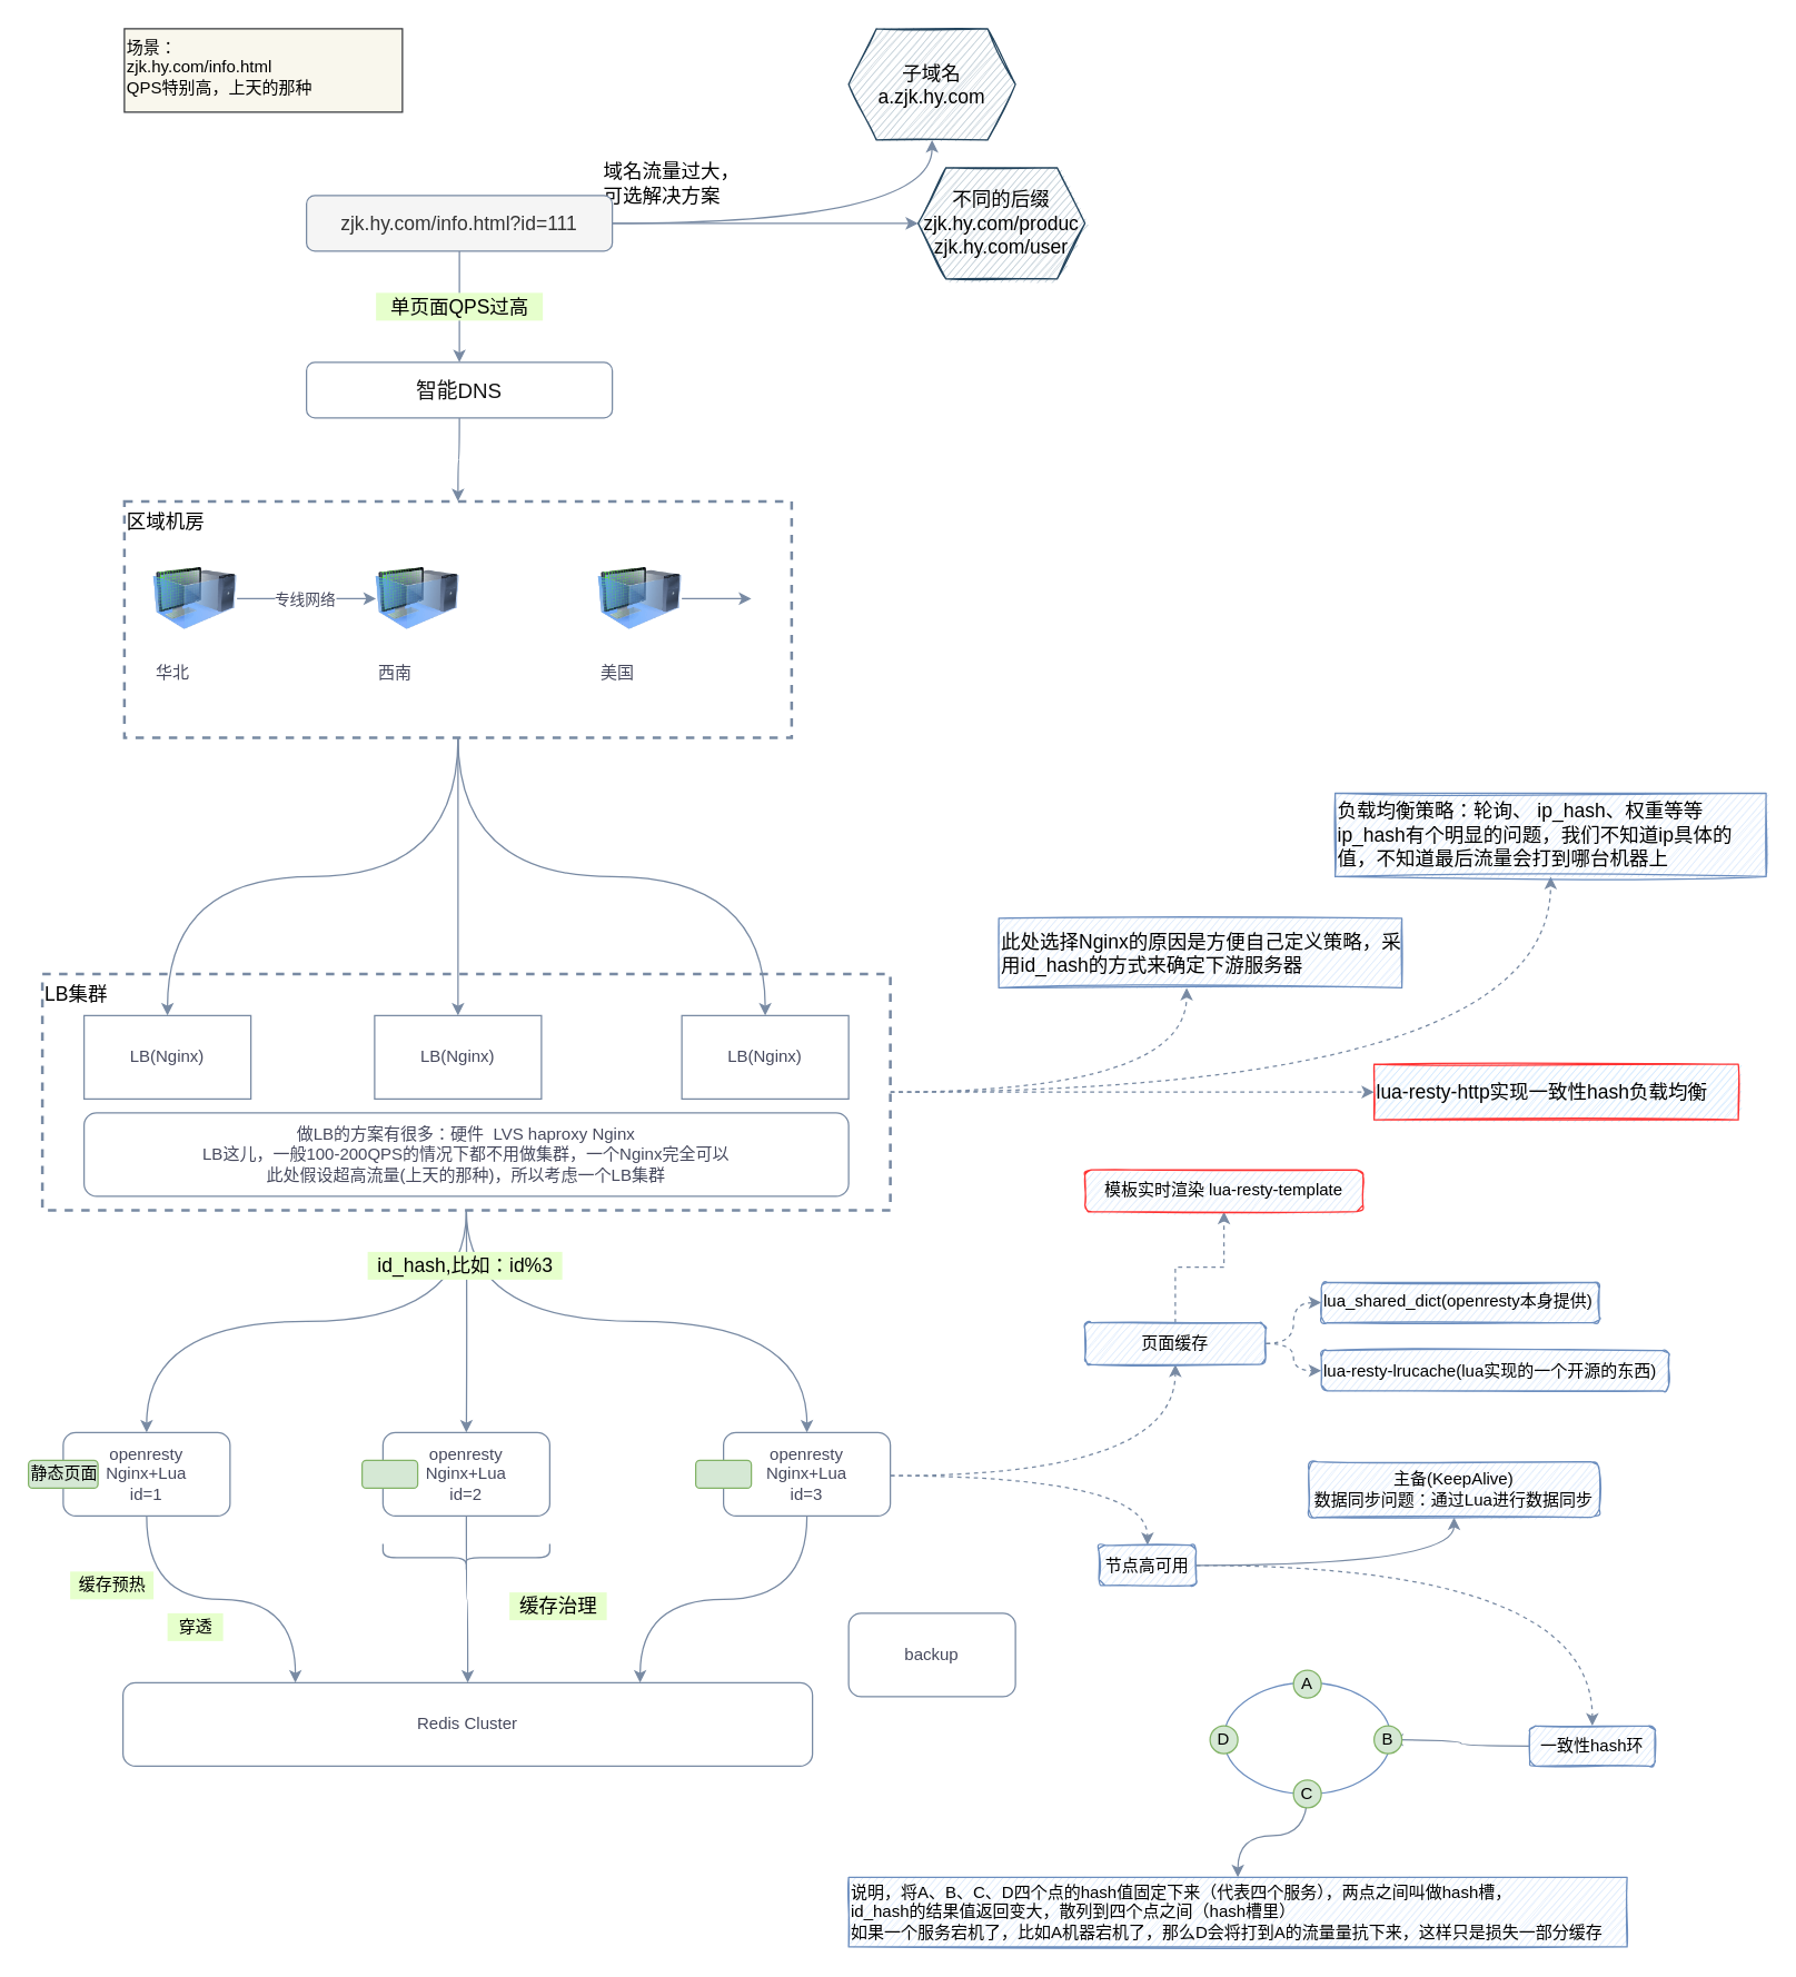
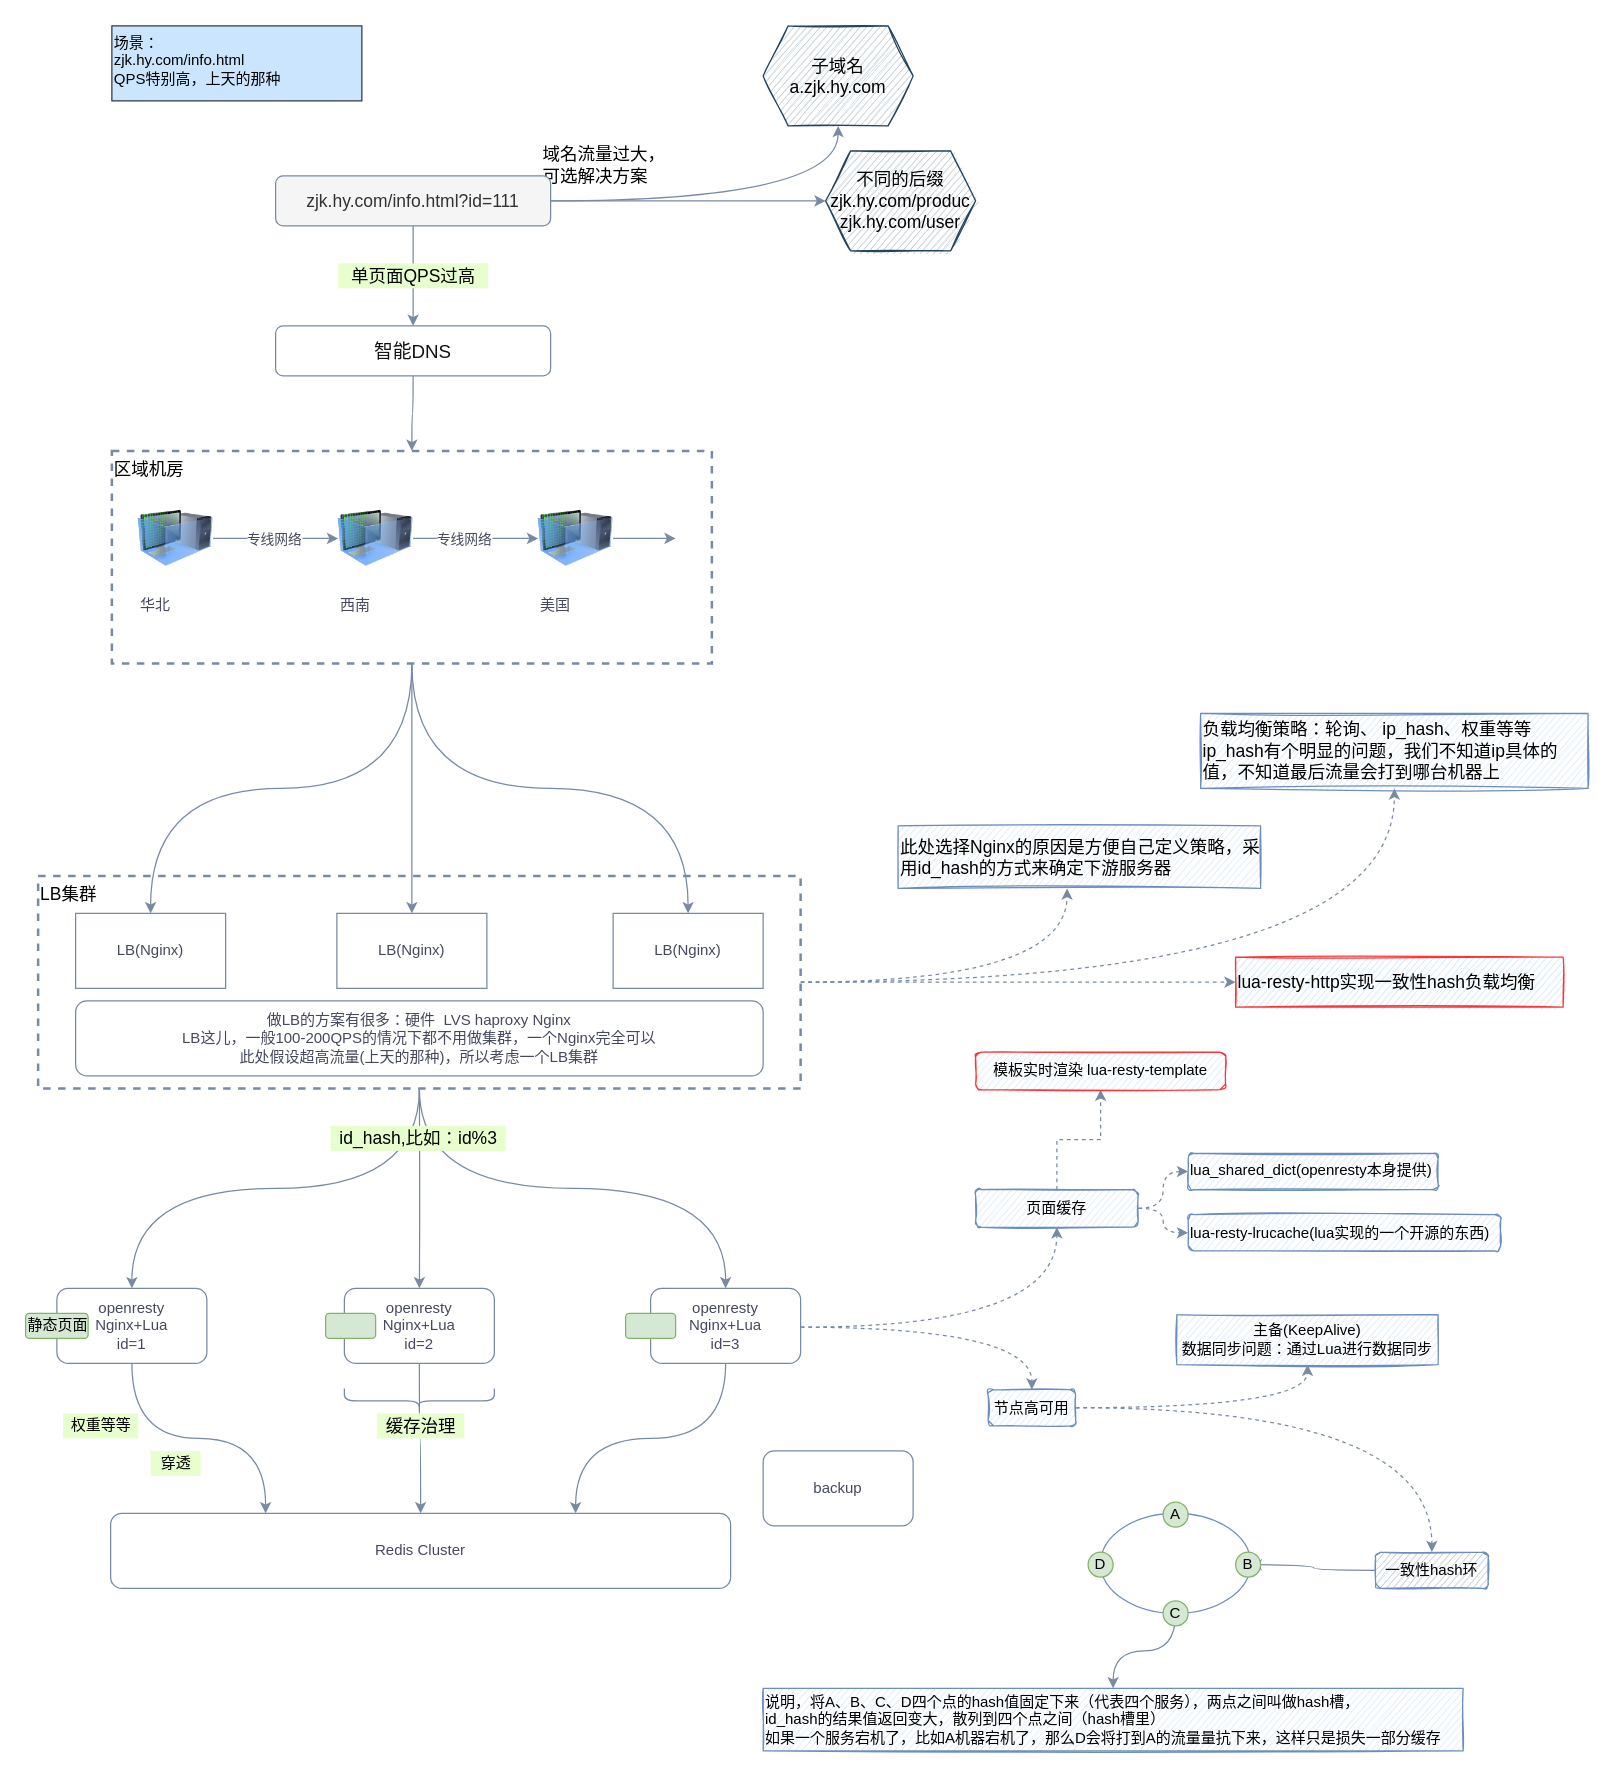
- <mxCell id="5" value="场景：&lt;br&gt;zjk.hy.com/info.html&lt;br&gt;QPS特别高，上天的那种" style="rounded=0;whiteSpace=wrap;html=1;align=left;verticalAlign=top;fillColor=#f9f7ed;strokeColor=#36393d;" parent="1" vertex="1"><mxGeometry x="89" y="20" width="200" height="60" as="geometry" /></mxCell>
+ <mxCell id="5" value="场景：&lt;br&gt;zjk.hy.com/info.html&lt;br&gt;QPS特别高，上天的那种" style="rounded=0;whiteSpace=wrap;html=1;align=left;verticalAlign=top;fillColor=#cce5ff;strokeColor=#36393d;" parent="1" vertex="1"><mxGeometry x="89" y="20" width="200" height="60" as="geometry" /></mxCell>
+ <mxCell id="29" value="" style="edgeStyle=orthogonalEdgeStyle;curved=1;rounded=1;sketch=0;orthogonalLoop=1;jettySize=auto;html=1;strokeColor=#788AA3;fillColor=#B2C9AB;fontColor=#46495D;" parent="1" source="31" target="33" edge="1"><mxGeometry relative="1" as="geometry" /></mxCell>
+ <mxCell id="30" value="专线网络" style="edgeLabel;html=1;align=center;verticalAlign=middle;resizable=0;points=[];fontColor=#46495D;" parent="29" vertex="1" connectable="0"><mxGeometry x="-0.74" y="1" relative="1" as="geometry"><mxPoint x="27" y="1" as="offset" /></mxGeometry></mxCell>
- <mxCell id="58" value="主备(KeepAlive)&lt;br&gt;数据同步问题：通过Lua进行数据同步" style="rounded=1;whiteSpace=wrap;html=1;sketch=1;strokeWidth=1;fillColor=#dae8fc;align=center;strokeColor=#6C8EBF;" parent="1" vertex="1"><mxGeometry x="941" y="1051" width="209" height="40" as="geometry" /></mxCell>
+ <mxCell id="58" value="主备(KeepAlive)&lt;br&gt;数据同步问题：通过Lua进行数据同步" style="whiteSpace=wrap;html=1;sketch=1;strokeWidth=1;fillColor=#dae8fc;align=center;strokeColor=#6C8EBF;rounded=0;" parent="1" vertex="1"><mxGeometry x="941" y="1051" width="209" height="40" as="geometry" /></mxCell>
- <mxCell id="53" value="" style="edgeStyle=orthogonalEdgeStyle;curved=1;rounded=1;sketch=0;orthogonalLoop=1;jettySize=auto;html=1;dashed=0;strokeColor=#788AA3;fillColor=#B2C9AB;fontSize=12;fontColor=#46495D;" parent="1" source="55" target="58" edge="1"><mxGeometry relative="1" as="geometry" /></mxCell>
+ <mxCell id="53" value="" style="edgeStyle=orthogonalEdgeStyle;curved=1;rounded=1;sketch=0;orthogonalLoop=1;jettySize=auto;html=1;dashed=1;strokeColor=#788AA3;fillColor=#B2C9AB;fontSize=12;fontColor=#46495D;" parent="1" source="55" target="58" edge="1"><mxGeometry relative="1" as="geometry" /></mxCell>
- <mxCell id="72" value="缓存预热" style="text;html=1;align=center;verticalAlign=middle;resizable=0;points=[];autosize=1;fillColor=#E6FFCC;" vertex="1" parent="1"><mxGeometry x="50" y="1130" width="60" height="20" as="geometry" /></mxCell>
+ <mxCell id="72" value="权重等等" style="text;html=1;align=center;verticalAlign=middle;resizable=0;points=[];autosize=1;fillColor=#E6FFCC;" vertex="1" parent="1"><mxGeometry x="50" y="1130" width="60" height="20" as="geometry" /></mxCell>
- <mxCell id="48" value="缓存治理" style="text;html=1;align=center;verticalAlign=middle;resizable=0;points=[];autosize=1;fontSize=14;fillColor=#E6FFCC;" parent="1" vertex="1"><mxGeometry x="366" y="1145" width="70" height="20" as="geometry" /></mxCell>
+ <mxCell id="48" value="缓存治理" style="text;html=1;align=center;verticalAlign=middle;resizable=0;points=[];autosize=1;fontSize=14;fillColor=#E6FFCC;" parent="1" vertex="1"><mxGeometry x="301" y="1130" width="70" height="20" as="geometry" /></mxCell>
- <mxCell id="64" value="一致性hash环" style="rounded=1;whiteSpace=wrap;html=1;sketch=1;strokeColor=#6c8ebf;strokeWidth=1;fillColor=#dae8fc;align=center;" parent="1" vertex="1"><mxGeometry x="1100" y="1241" width="90" height="29" as="geometry" /></mxCell>
+ <mxCell id="64" value="一致性hash环" style="rounded=1;whiteSpace=wrap;html=1;sketch=1;strokeColor=#6c8ebf;strokeWidth=1;fillColor=#bac8d3;align=center;" parent="1" vertex="1"><mxGeometry x="1100" y="1241" width="90" height="29" as="geometry" /></mxCell>
